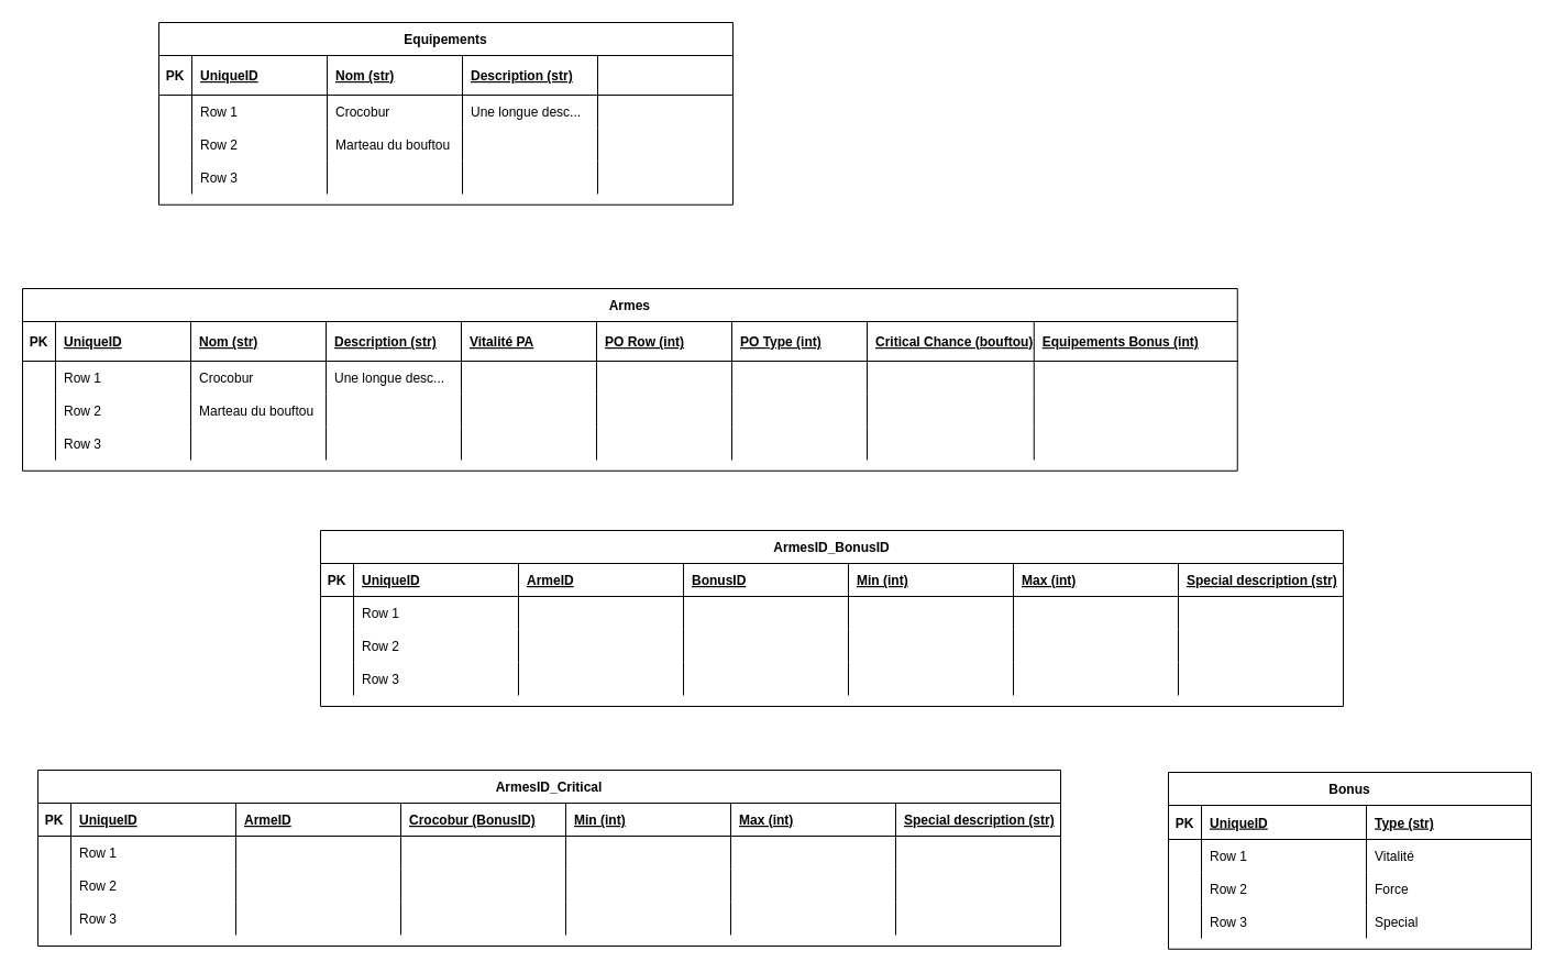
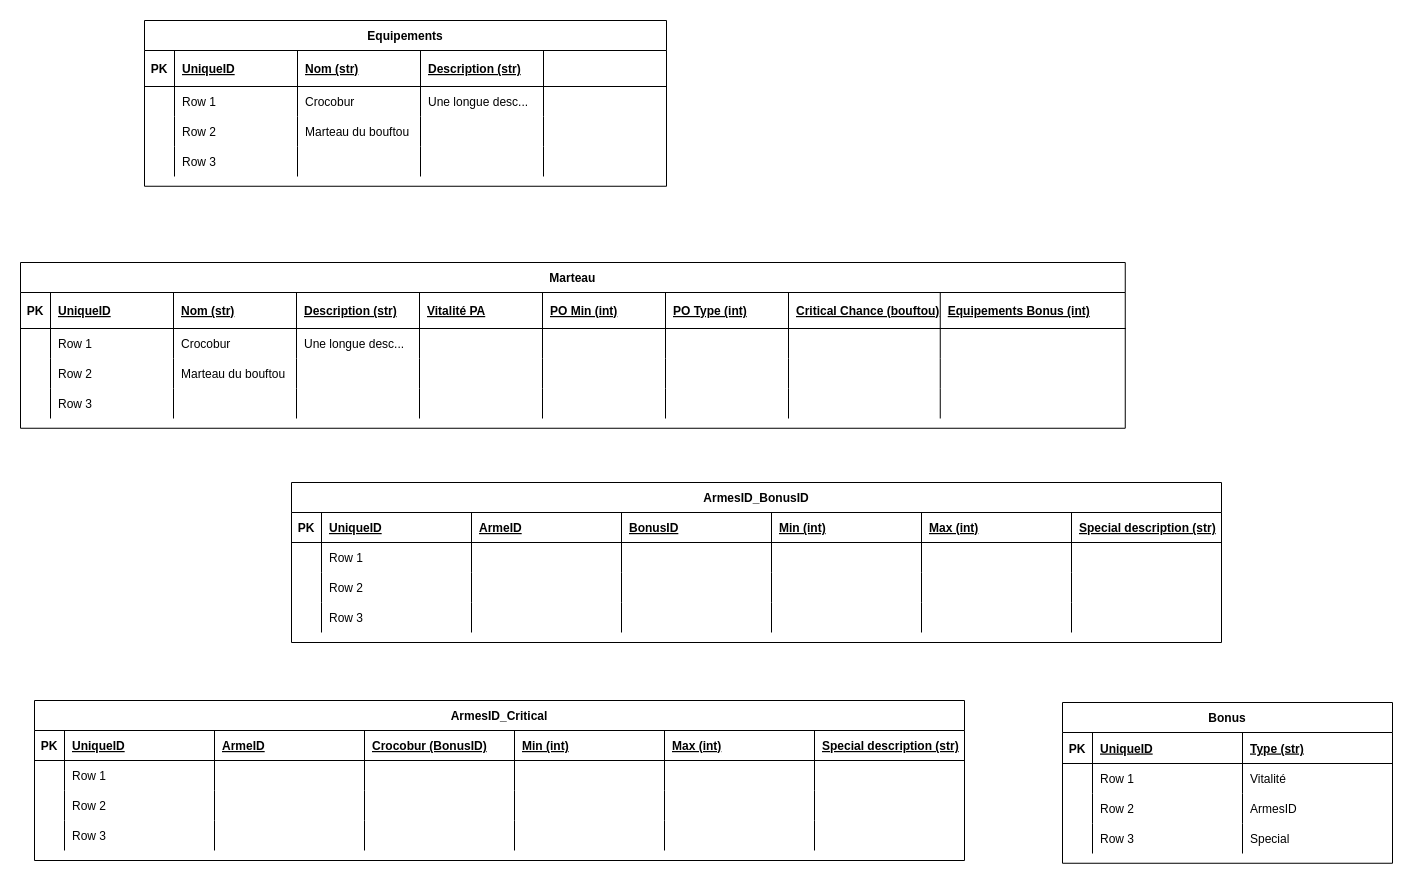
- <mxCell id="2" value="Armes" style="shape=table;startSize=30;container=1;collapsible=1;childLayout=tableLayout;fixedRows=1;rowLines=0;fontStyle=1;align=center;resizeLast=1;" parent="1" vertex="1"><mxGeometry x="20" y="262" width="1104.75" height="165.75" as="geometry" /></mxCell>
+ <mxCell id="2" value="Marteau" style="shape=table;startSize=30;container=1;collapsible=1;childLayout=tableLayout;fixedRows=1;rowLines=0;fontStyle=1;align=center;resizeLast=1;" parent="1" vertex="1"><mxGeometry x="20" y="262" width="1104.75" height="165.75" as="geometry" /></mxCell>
- <mxCell id="9" value="PO Row (int)" style="shape=partialRectangle;connectable=0;fillColor=none;top=0;left=0;bottom=0;right=0;align=left;spacingLeft=6;fontStyle=5;overflow=hidden;" parent="3" vertex="1"><mxGeometry x="522" width="123" height="36" as="geometry"><mxRectangle width="123" height="36" as="alternateBounds" /></mxGeometry></mxCell>
+ <mxCell id="9" value="PO Min (int)" style="shape=partialRectangle;connectable=0;fillColor=none;top=0;left=0;bottom=0;right=0;align=left;spacingLeft=6;fontStyle=5;overflow=hidden;" parent="3" vertex="1"><mxGeometry x="522" width="123" height="36" as="geometry"><mxRectangle width="123" height="36" as="alternateBounds" /></mxGeometry></mxCell>
- <mxCell id="55" value="Force" style="shape=partialRectangle;connectable=0;fillColor=none;top=0;left=0;bottom=0;right=0;align=left;spacingLeft=6;overflow=hidden;" parent="52" vertex="1"><mxGeometry x="180" width="150" height="30" as="geometry"><mxRectangle width="150" height="30" as="alternateBounds" /></mxGeometry></mxCell>
+ <mxCell id="55" value="ArmesID" style="shape=partialRectangle;connectable=0;fillColor=none;top=0;left=0;bottom=0;right=0;align=left;spacingLeft=6;overflow=hidden;" parent="52" vertex="1"><mxGeometry x="180" width="150" height="30" as="geometry"><mxRectangle width="150" height="30" as="alternateBounds" /></mxGeometry></mxCell>
